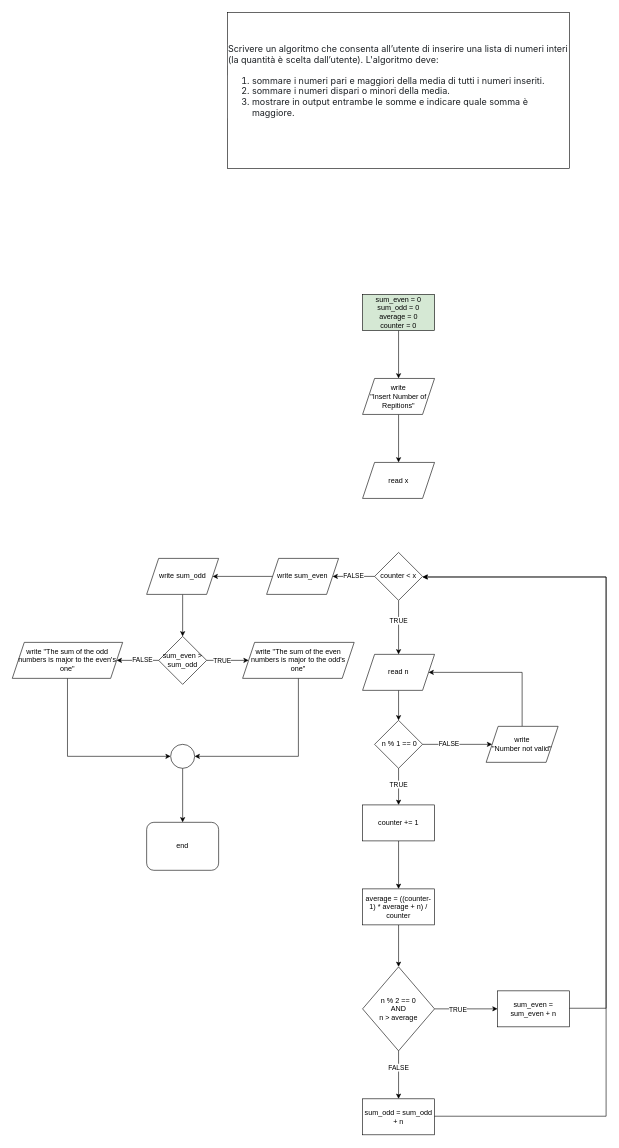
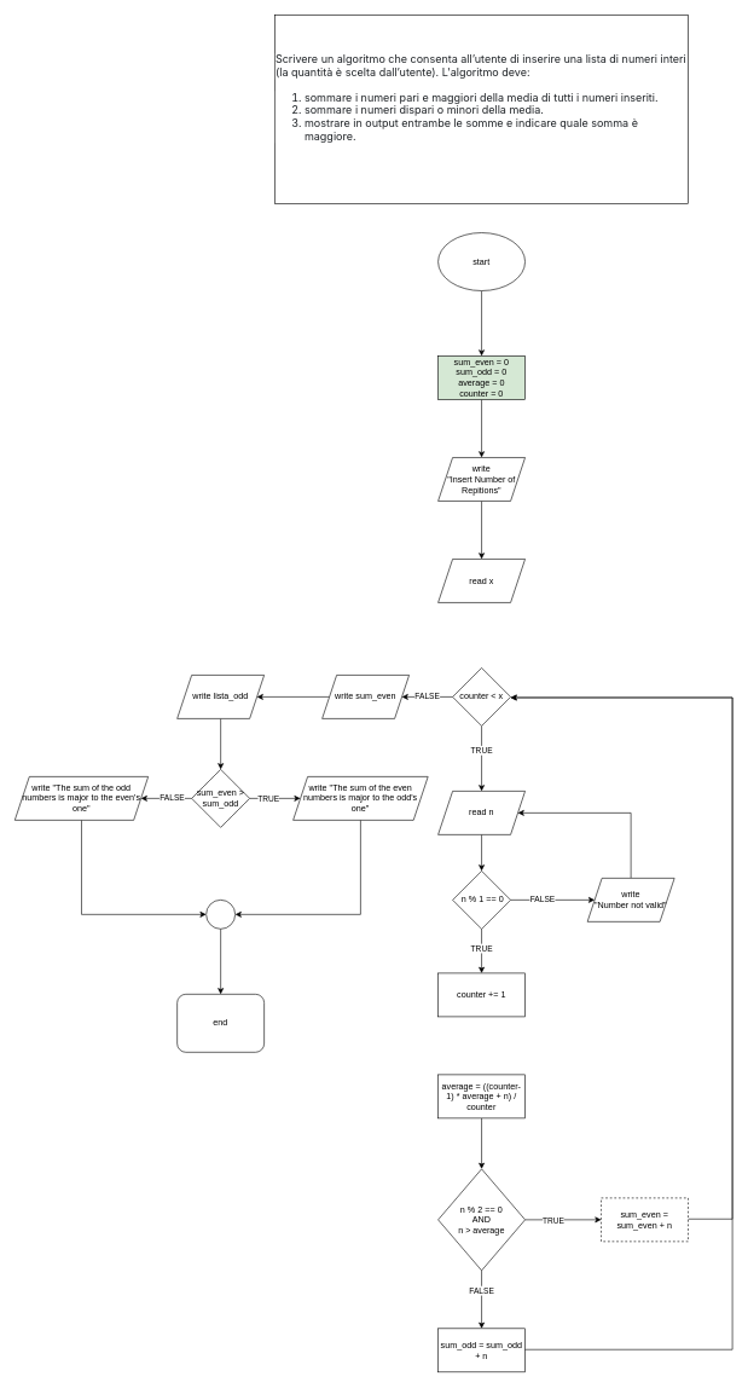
+ <mxCell id="4" value="start" style="ellipse;whiteSpace=wrap;html=1;" parent="1" vertex="1"><mxGeometry x="604" y="320" width="120" height="80" as="geometry" /></mxCell>
+ <mxCell id="3" value="" style="edgeStyle=orthogonalEdgeStyle;rounded=0;orthogonalLoop=1;jettySize=auto;html=1;" parent="1" source="4" target="6" edge="1"><mxGeometry relative="1" as="geometry" /></mxCell>
- <mxCell id="31" value="write sum_odd" style="shape=parallelogram;perimeter=parallelogramPerimeter;whiteSpace=wrap;html=1;fixedSize=1;" parent="1" vertex="1"><mxGeometry x="244" y="930" width="120" height="60" as="geometry" /></mxCell>
+ <mxCell id="31" value="write lista_odd" style="shape=parallelogram;perimeter=parallelogramPerimeter;whiteSpace=wrap;html=1;fixedSize=1;" parent="1" vertex="1"><mxGeometry x="244" y="930" width="120" height="60" as="geometry" /></mxCell>
- <mxCell id="15" value="" style="edgeStyle=orthogonalEdgeStyle;rounded=0;orthogonalLoop=1;jettySize=auto;html=1;" parent="1" source="16" target="18" edge="1"><mxGeometry relative="1" as="geometry" /></mxCell>
- <mxCell id="25" value="sum_even = sum_even + n" style="whiteSpace=wrap;html=1;" parent="1" vertex="1"><mxGeometry x="829" y="1651" width="120" height="60" as="geometry" /></mxCell>
+ <mxCell id="25" value="sum_even = sum_even + n" style="whiteSpace=wrap;html=1;dashed=1;" parent="1" vertex="1"><mxGeometry x="829" y="1651" width="120" height="60" as="geometry" /></mxCell>
